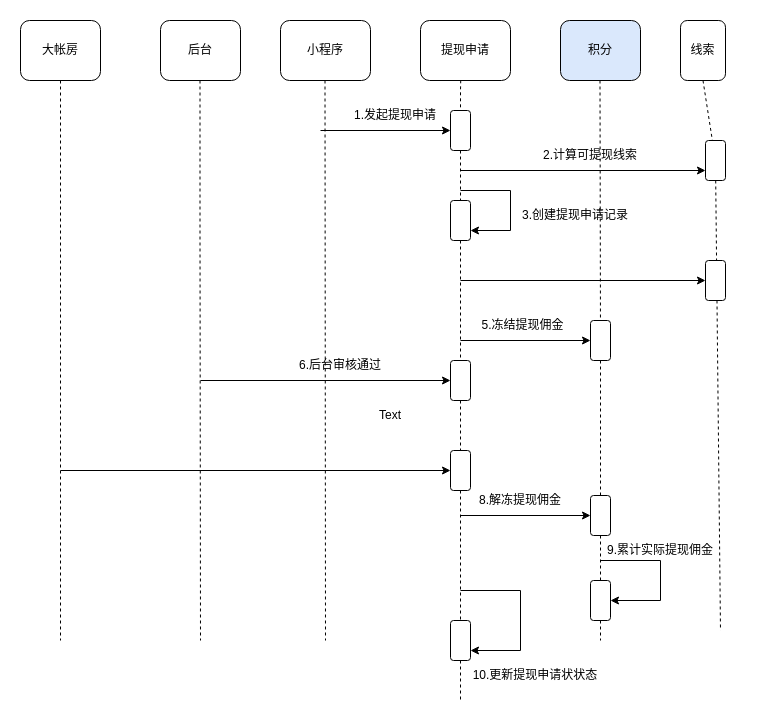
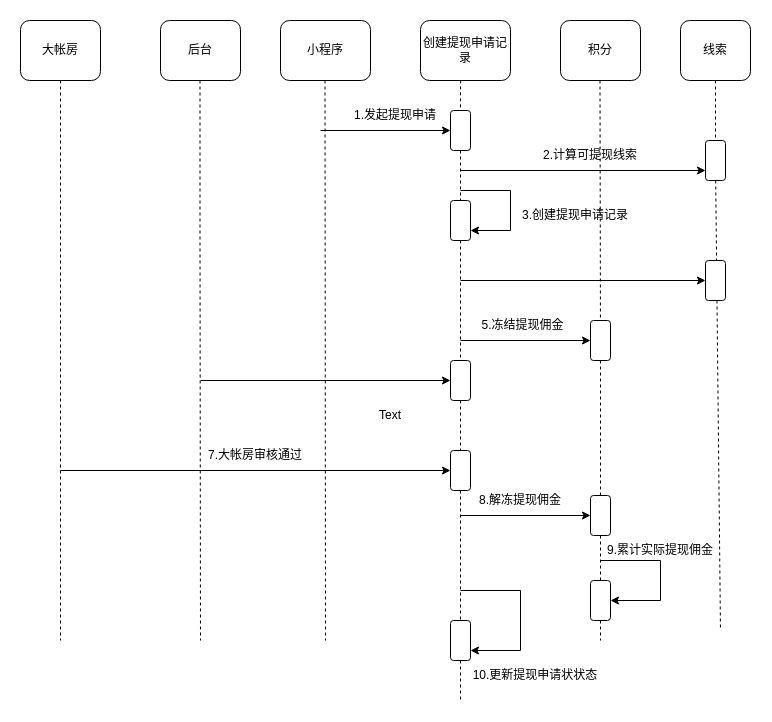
- <mxCell id="5" value="提现申请" style="rounded=1;whiteSpace=wrap;html=1;" parent="1" vertex="1"><mxGeometry x="420" y="20" width="90" height="60" as="geometry" /></mxCell>
+ <mxCell id="5" value="创建提现申请记录" style="rounded=1;whiteSpace=wrap;html=1;" parent="1" vertex="1"><mxGeometry x="420" y="20" width="90" height="60" as="geometry" /></mxCell>
- <mxCell id="6" value="积分" style="rounded=1;whiteSpace=wrap;html=1;fillColor=#dae8fc;" parent="1" vertex="1"><mxGeometry x="560" y="20" width="80" height="60" as="geometry" /></mxCell>
+ <mxCell id="6" value="积分" style="rounded=1;whiteSpace=wrap;html=1;" parent="1" vertex="1"><mxGeometry x="560" y="20" width="80" height="60" as="geometry" /></mxCell>
- <mxCell id="7" value="线索" style="rounded=1;whiteSpace=wrap;html=1;" parent="1" vertex="1"><mxGeometry x="680" y="20" width="45" height="60" as="geometry" /></mxCell>
+ <mxCell id="7" value="线索" style="rounded=1;whiteSpace=wrap;html=1;" parent="1" vertex="1"><mxGeometry x="680" y="20" width="70" height="60" as="geometry" /></mxCell>
- <mxCell id="33" value="6.后台审核通过" style="text;html=1;strokeColor=none;fillColor=none;align=center;verticalAlign=middle;whiteSpace=wrap;rounded=0;" vertex="1" parent="1"><mxGeometry x="290" y="350" width="100" height="30" as="geometry" /></mxCell>
+ <mxCell id="37" value="7.大帐房审核通过" style="text;html=1;strokeColor=none;fillColor=none;align=center;verticalAlign=middle;whiteSpace=wrap;rounded=0;" vertex="1" parent="1"><mxGeometry x="200" y="440" width="110" height="30" as="geometry" /></mxCell>
